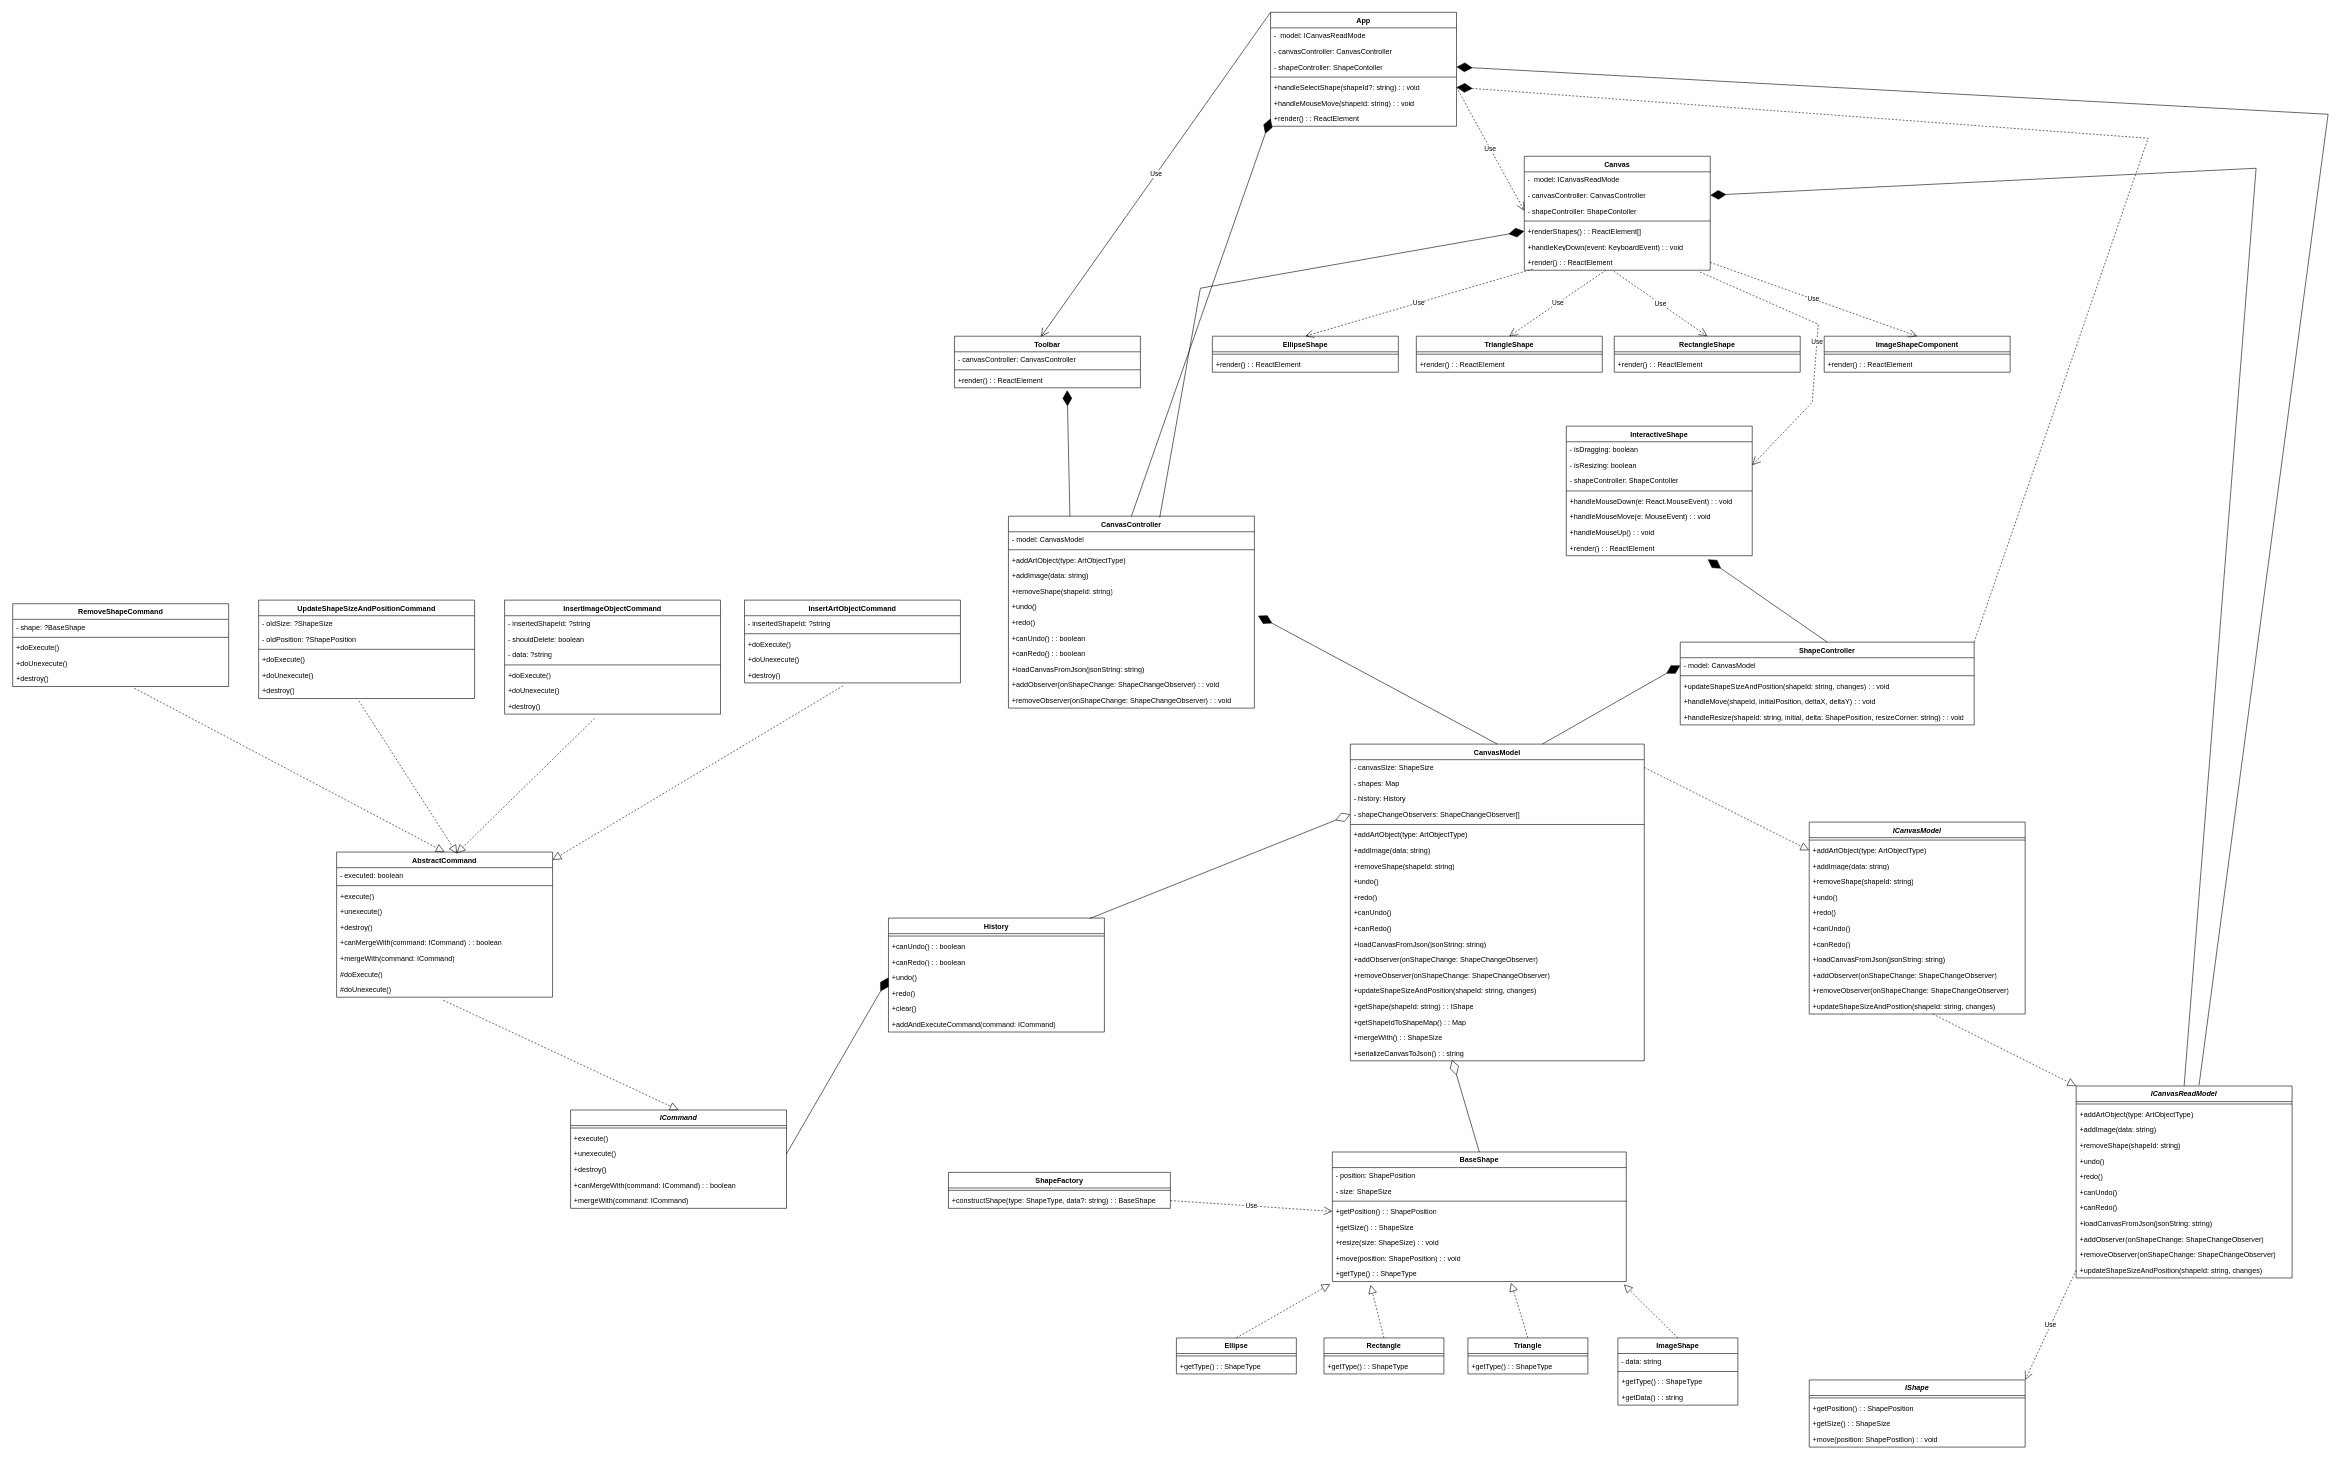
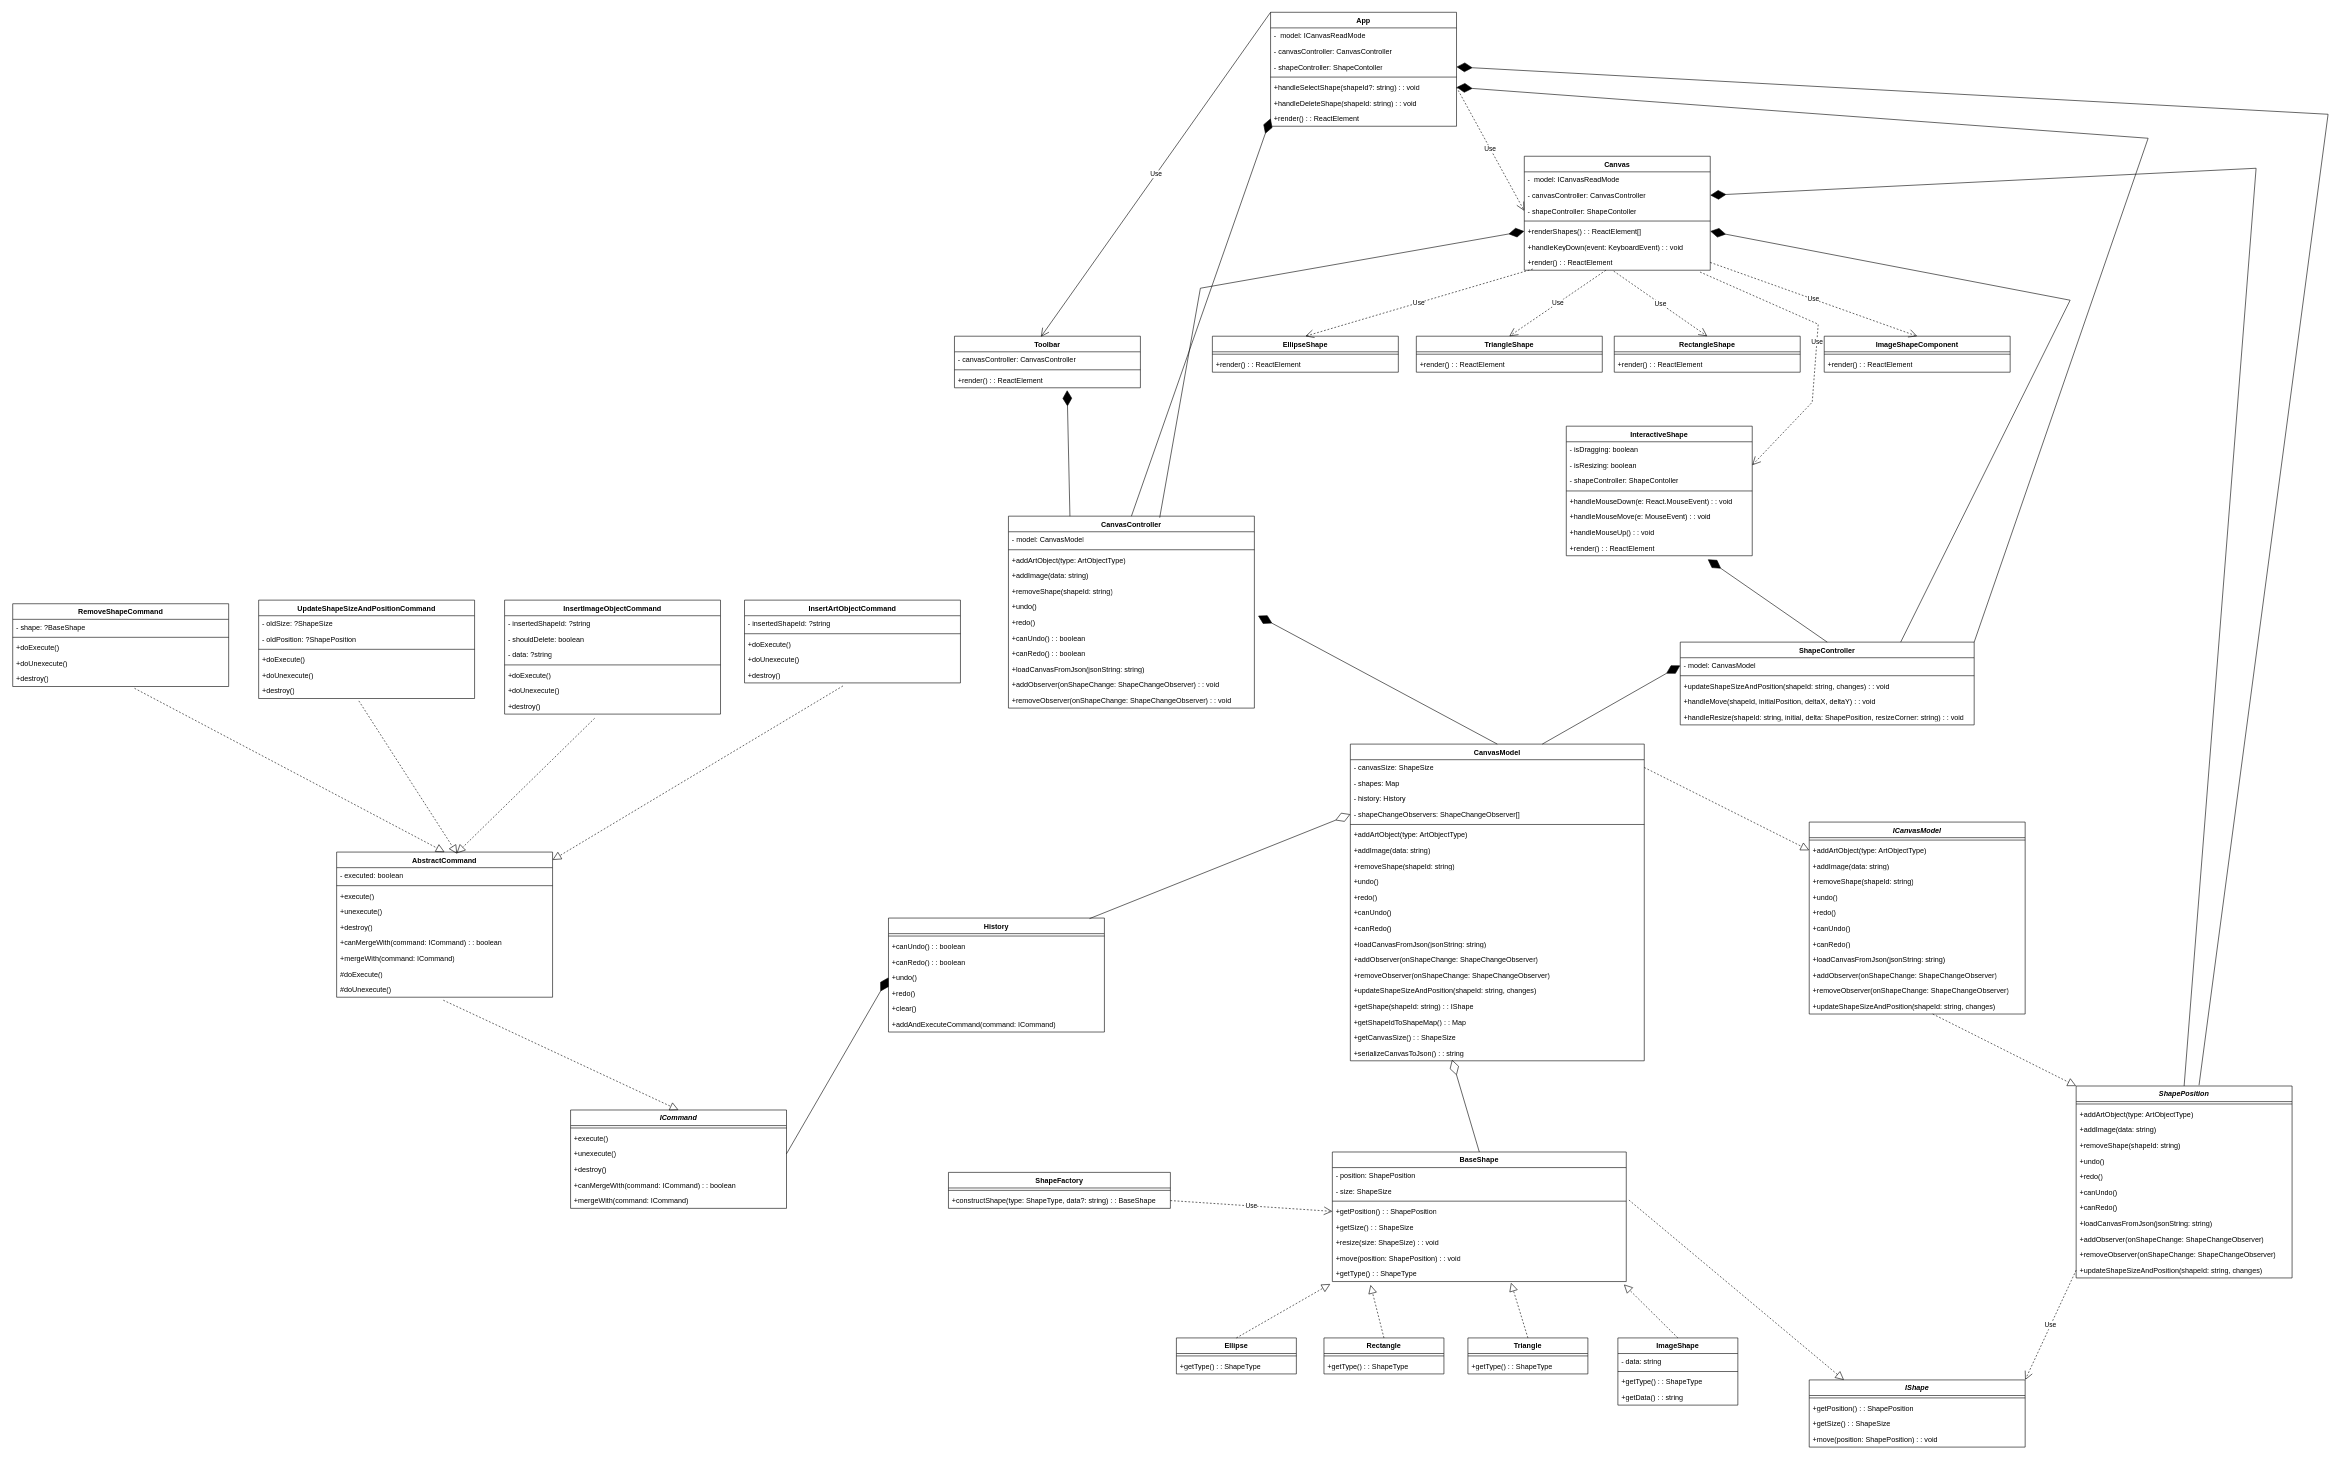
- <mxCell id="8" value="+handleMouseMove(shapeId: string) : : void" style="text;strokeColor=none;fillColor=none;align=left;verticalAlign=top;spacingLeft=4;spacingRight=4;overflow=hidden;rotatable=0;points=[[0,0.5],[1,0.5]];portConstraint=eastwest;whiteSpace=wrap;html=1;" parent="2" vertex="1"><mxGeometry y="138" width="310" height="26" as="geometry" /></mxCell>
+ <mxCell id="8" value="+handleDeleteShape(shapeId: string) : : void" style="text;strokeColor=none;fillColor=none;align=left;verticalAlign=top;spacingLeft=4;spacingRight=4;overflow=hidden;rotatable=0;points=[[0,0.5],[1,0.5]];portConstraint=eastwest;whiteSpace=wrap;html=1;" parent="2" vertex="1"><mxGeometry y="138" width="310" height="26" as="geometry" /></mxCell>
- <mxCell id="224" value="" style="endArrow=diamondThin;endFill=1;endSize=24;html=1;rounded=0;entryX=1;entryY=0.5;entryDx=0;entryDy=0;exitX=1;exitY=0;exitDx=0;exitDy=0;dashed=1;" parent="1" source="48" target="7" edge="1"><mxGeometry width="160" relative="1" as="geometry"><mxPoint x="3177" y="1080" as="sourcePoint" /><mxPoint x="2860" y="395" as="targetPoint" /><Array as="points"><mxPoint x="3580" y="230" /></Array></mxGeometry></mxCell>
+ <mxCell id="224" value="" style="endArrow=diamondThin;endFill=1;endSize=24;html=1;rounded=0;entryX=1;entryY=0.5;entryDx=0;entryDy=0;exitX=1;exitY=0;exitDx=0;exitDy=0;" parent="1" source="48" target="7" edge="1"><mxGeometry width="160" relative="1" as="geometry"><mxPoint x="3177" y="1080" as="sourcePoint" /><mxPoint x="2860" y="395" as="targetPoint" /><Array as="points"><mxPoint x="3580" y="230" /></Array></mxGeometry></mxCell>
+ <mxCell id="222" value="" style="endArrow=diamondThin;endFill=1;endSize=24;html=1;rounded=0;entryX=1;entryY=0.5;entryDx=0;entryDy=0;exitX=0.75;exitY=0;exitDx=0;exitDy=0;" parent="1" source="48" target="15" edge="1"><mxGeometry width="160" relative="1" as="geometry"><mxPoint x="3055" y="1080" as="sourcePoint" /><mxPoint x="2856" y="942" as="targetPoint" /><Array as="points"><mxPoint x="3450" y="500" /></Array></mxGeometry></mxCell>
- <mxCell id="86" value="+mergeWith() : : ShapeSize" style="text;strokeColor=none;fillColor=none;align=left;verticalAlign=top;spacingLeft=4;spacingRight=4;overflow=hidden;rotatable=0;points=[[0,0.5],[1,0.5]];portConstraint=eastwest;whiteSpace=wrap;html=1;" parent="67" vertex="1"><mxGeometry y="476" width="490" height="26" as="geometry" /></mxCell>
+ <mxCell id="86" value="+getCanvasSize() : : ShapeSize" style="text;strokeColor=none;fillColor=none;align=left;verticalAlign=top;spacingLeft=4;spacingRight=4;overflow=hidden;rotatable=0;points=[[0,0.5],[1,0.5]];portConstraint=eastwest;whiteSpace=wrap;html=1;" parent="67" vertex="1"><mxGeometry y="476" width="490" height="26" as="geometry" /></mxCell>
- <mxCell id="127" value="&lt;i&gt;ICanvasReadModel&lt;/i&gt;" style="swimlane;fontStyle=1;align=center;verticalAlign=top;childLayout=stackLayout;horizontal=1;startSize=26;horizontalStack=0;resizeParent=1;resizeParentMax=0;resizeLast=0;collapsible=1;marginBottom=0;whiteSpace=wrap;html=1;" parent="1" vertex="1"><mxGeometry x="3460" y="1810" width="360" height="320" as="geometry" /></mxCell>
+ <mxCell id="127" value="&lt;i&gt;ShapePosition&lt;/i&gt;" style="swimlane;fontStyle=1;align=center;verticalAlign=top;childLayout=stackLayout;horizontal=1;startSize=26;horizontalStack=0;resizeParent=1;resizeParentMax=0;resizeLast=0;collapsible=1;marginBottom=0;whiteSpace=wrap;html=1;" parent="1" vertex="1"><mxGeometry x="3460" y="1810" width="360" height="320" as="geometry" /></mxCell>
+ <mxCell id="211" value="" style="endArrow=block;dashed=1;endFill=0;endSize=12;html=1;rounded=0;entryX=0.161;entryY=0.001;entryDx=0;entryDy=0;entryPerimeter=0;exitX=1.009;exitY=1.082;exitDx=0;exitDy=0;exitPerimeter=0;" parent="1" source="90" target="140" edge="1"><mxGeometry width="160" relative="1" as="geometry"><mxPoint x="3030" y="2070" as="sourcePoint" /><mxPoint x="3190" y="2070" as="targetPoint" /></mxGeometry></mxCell>
